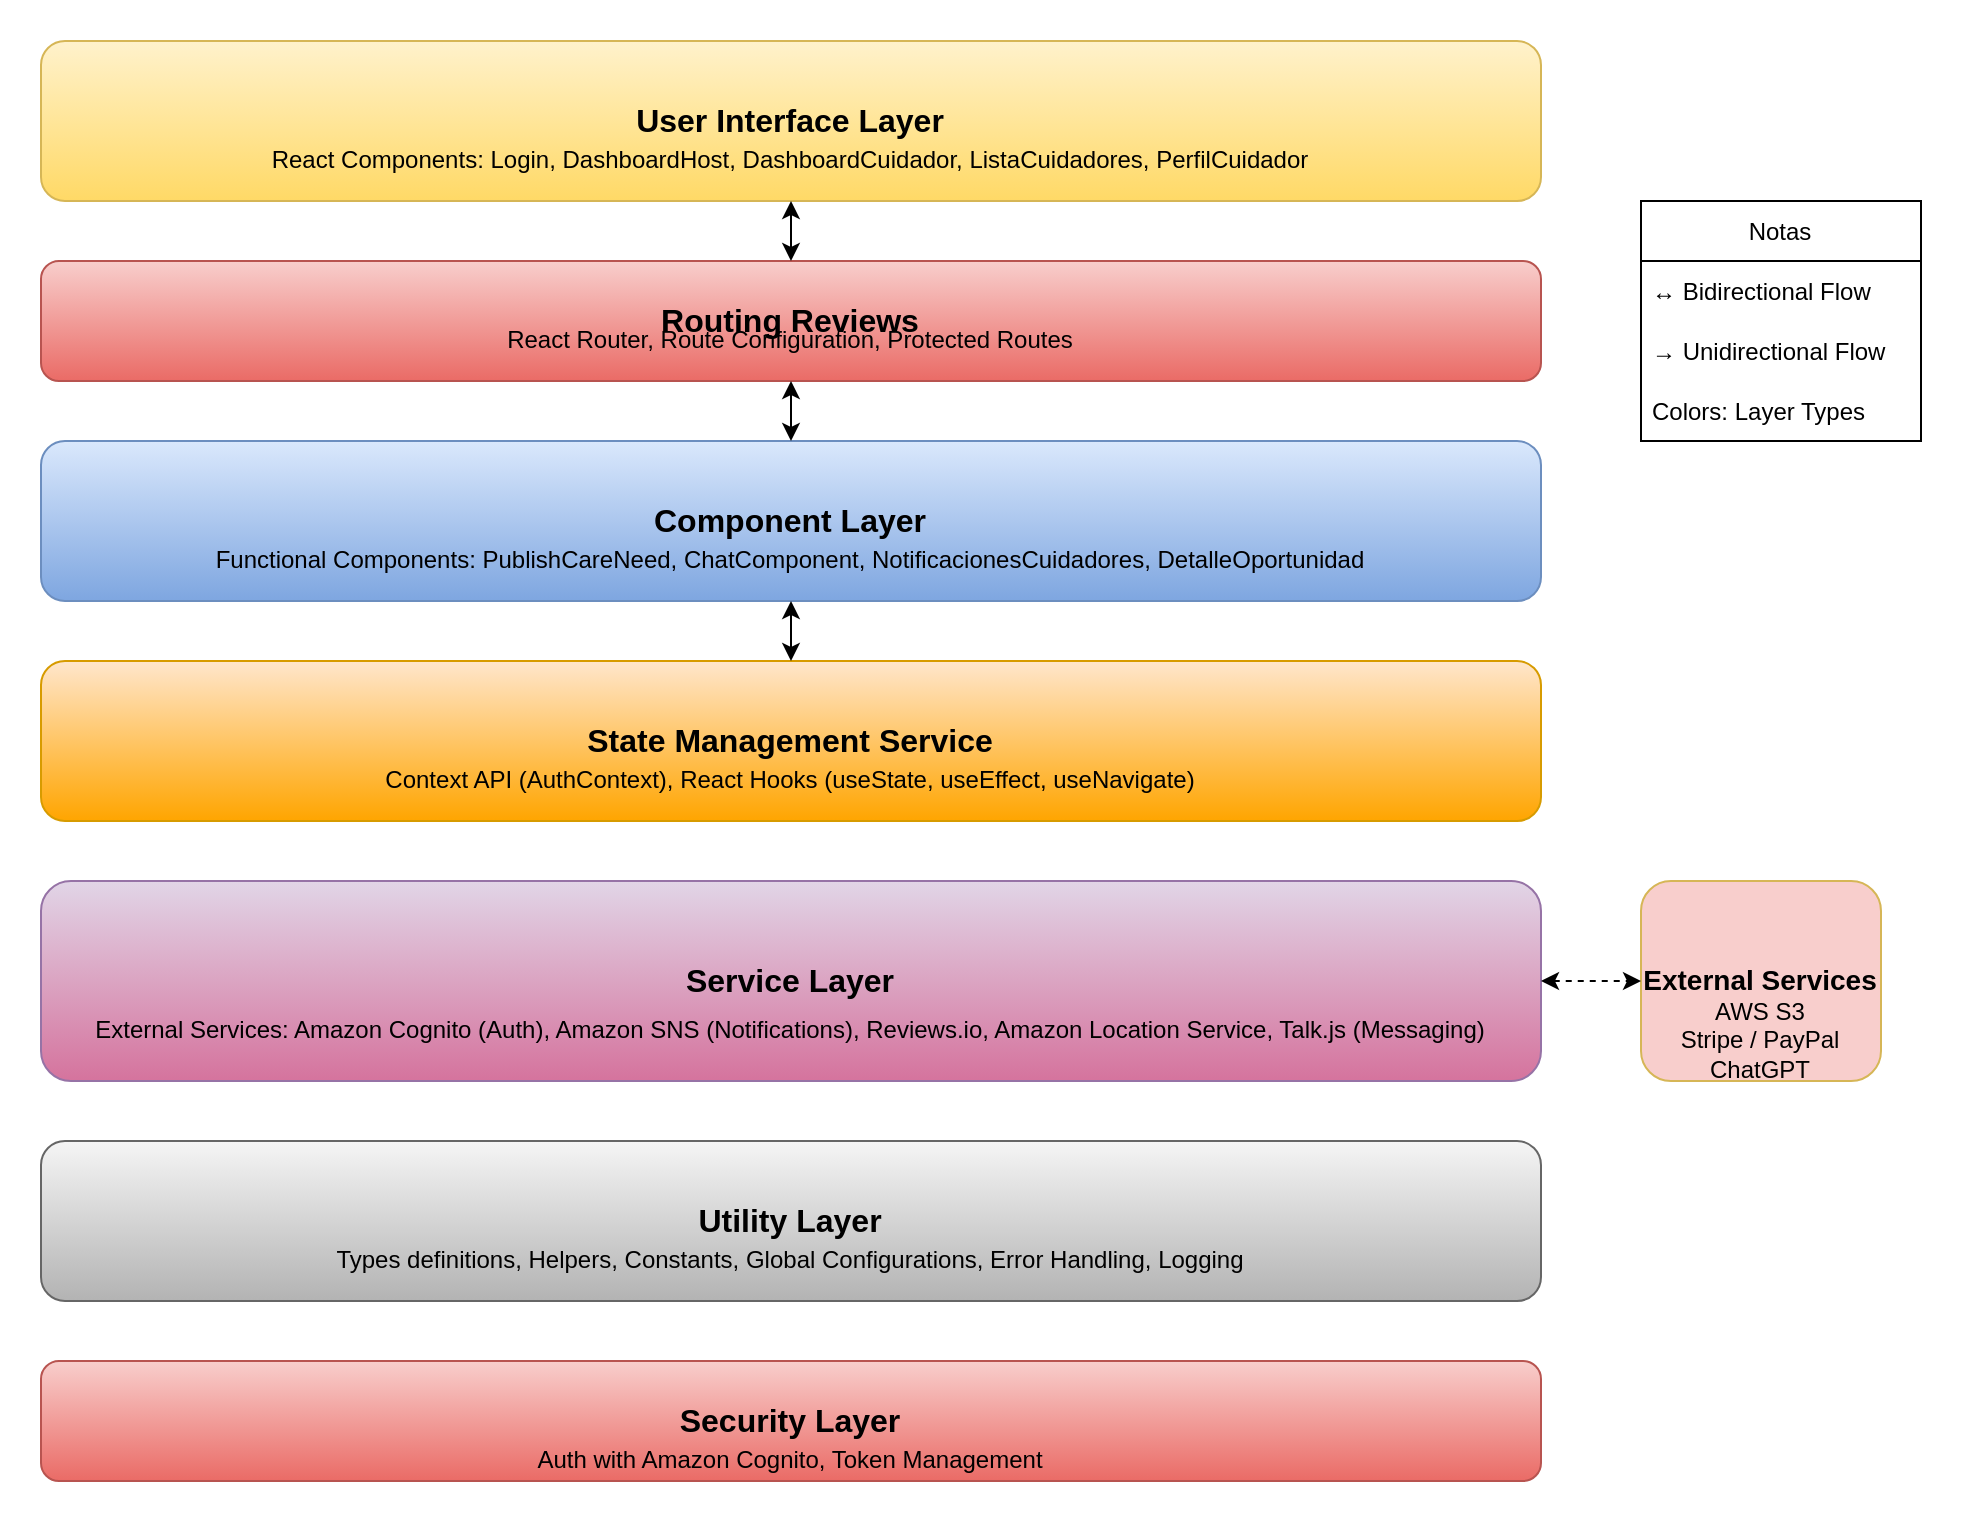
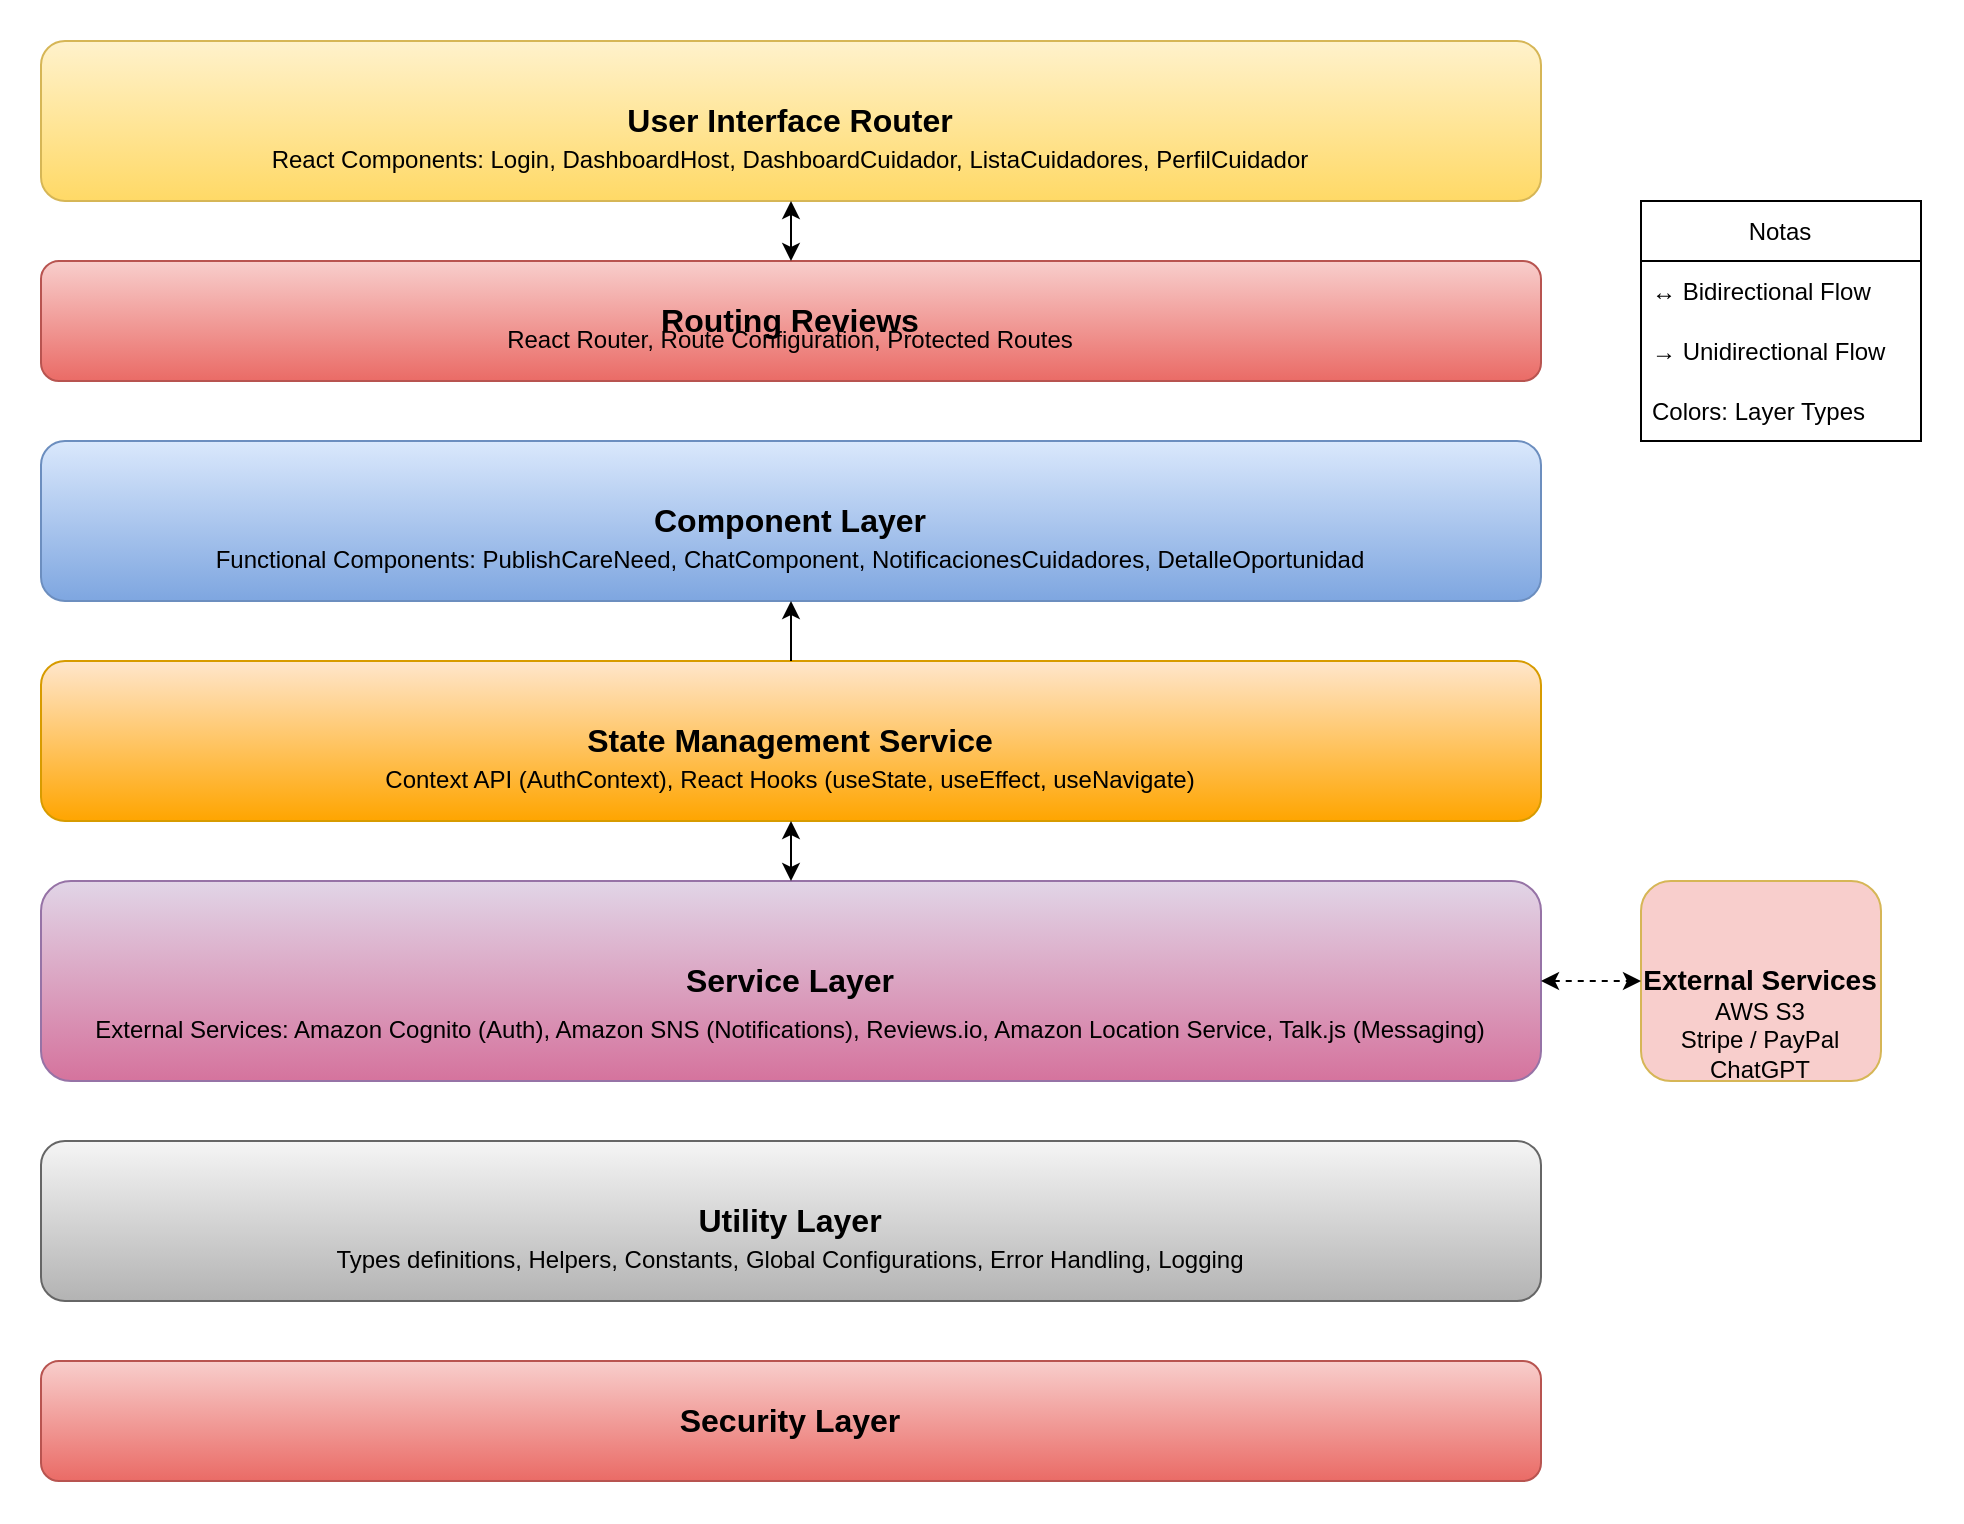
- <mxCell id="2" value="User Interface Layer" style="rounded=1;whiteSpace=wrap;html=1;fontSize=16;fontStyle=1;fillColor=#fff2cc;strokeColor=#d6b656;gradientColor=#ffd966;" parent="1" vertex="1"><mxGeometry x="20" y="20" width="750" height="80" as="geometry" /></mxCell>
+ <mxCell id="2" value="User Interface Router" style="rounded=1;whiteSpace=wrap;html=1;fontSize=16;fontStyle=1;fillColor=#fff2cc;strokeColor=#d6b656;gradientColor=#ffd966;" parent="1" vertex="1"><mxGeometry x="20" y="20" width="750" height="80" as="geometry" /></mxCell>
- <mxCell id="20" value="" style="endArrow=classic;startArrow=classic;html=1;exitX=0.5;exitY=1;exitDx=0;exitDy=0;entryX=0.5;entryY=0;entryDx=0;entryDy=0;" parent="1" source="4" target="6" edge="1"><mxGeometry width="50" height="50" relative="1" as="geometry"><mxPoint x="370" y="590" as="sourcePoint" /><mxPoint x="420" y="540" as="targetPoint" /></mxGeometry></mxCell>
- <mxCell id="21" value="" style="endArrow=classic;startArrow=classic;html=1;exitX=0.5;exitY=1;exitDx=0;exitDy=0;" parent="1" source="6" target="8" edge="1"><mxGeometry width="50" height="50" relative="1" as="geometry"><mxPoint x="370" y="590" as="sourcePoint" /><mxPoint x="395" y="330" as="targetPoint" /></mxGeometry></mxCell>
+ <mxCell id="21" value="" style="endArrow=none;startArrow=classic;html=1;exitX=0.5;exitY=1;exitDx=0;exitDy=0;" parent="1" source="6" target="8" edge="1"><mxGeometry width="50" height="50" relative="1" as="geometry"><mxPoint x="370" y="590" as="sourcePoint" /><mxPoint x="395" y="330" as="targetPoint" /></mxGeometry></mxCell>
+ <mxCell id="22" value="" style="endArrow=classic;startArrow=classic;html=1;exitX=0.5;exitY=1;exitDx=0;exitDy=0;entryX=0.5;entryY=0;entryDx=0;entryDy=0;" parent="1" source="8" target="10" edge="1"><mxGeometry width="50" height="50" relative="1" as="geometry"><mxPoint x="370" y="480" as="sourcePoint" /><mxPoint x="420" y="430" as="targetPoint" /></mxGeometry></mxCell>
- <mxCell id="15" value="Auth with Amazon Cognito, Token Management" style="text;html=1;strokeColor=none;fillColor=none;align=center;verticalAlign=middle;whiteSpace=wrap;rounded=0;fontSize=12;" parent="1" vertex="1"><mxGeometry x="20" y="720" width="750" height="20" as="geometry" /></mxCell>
